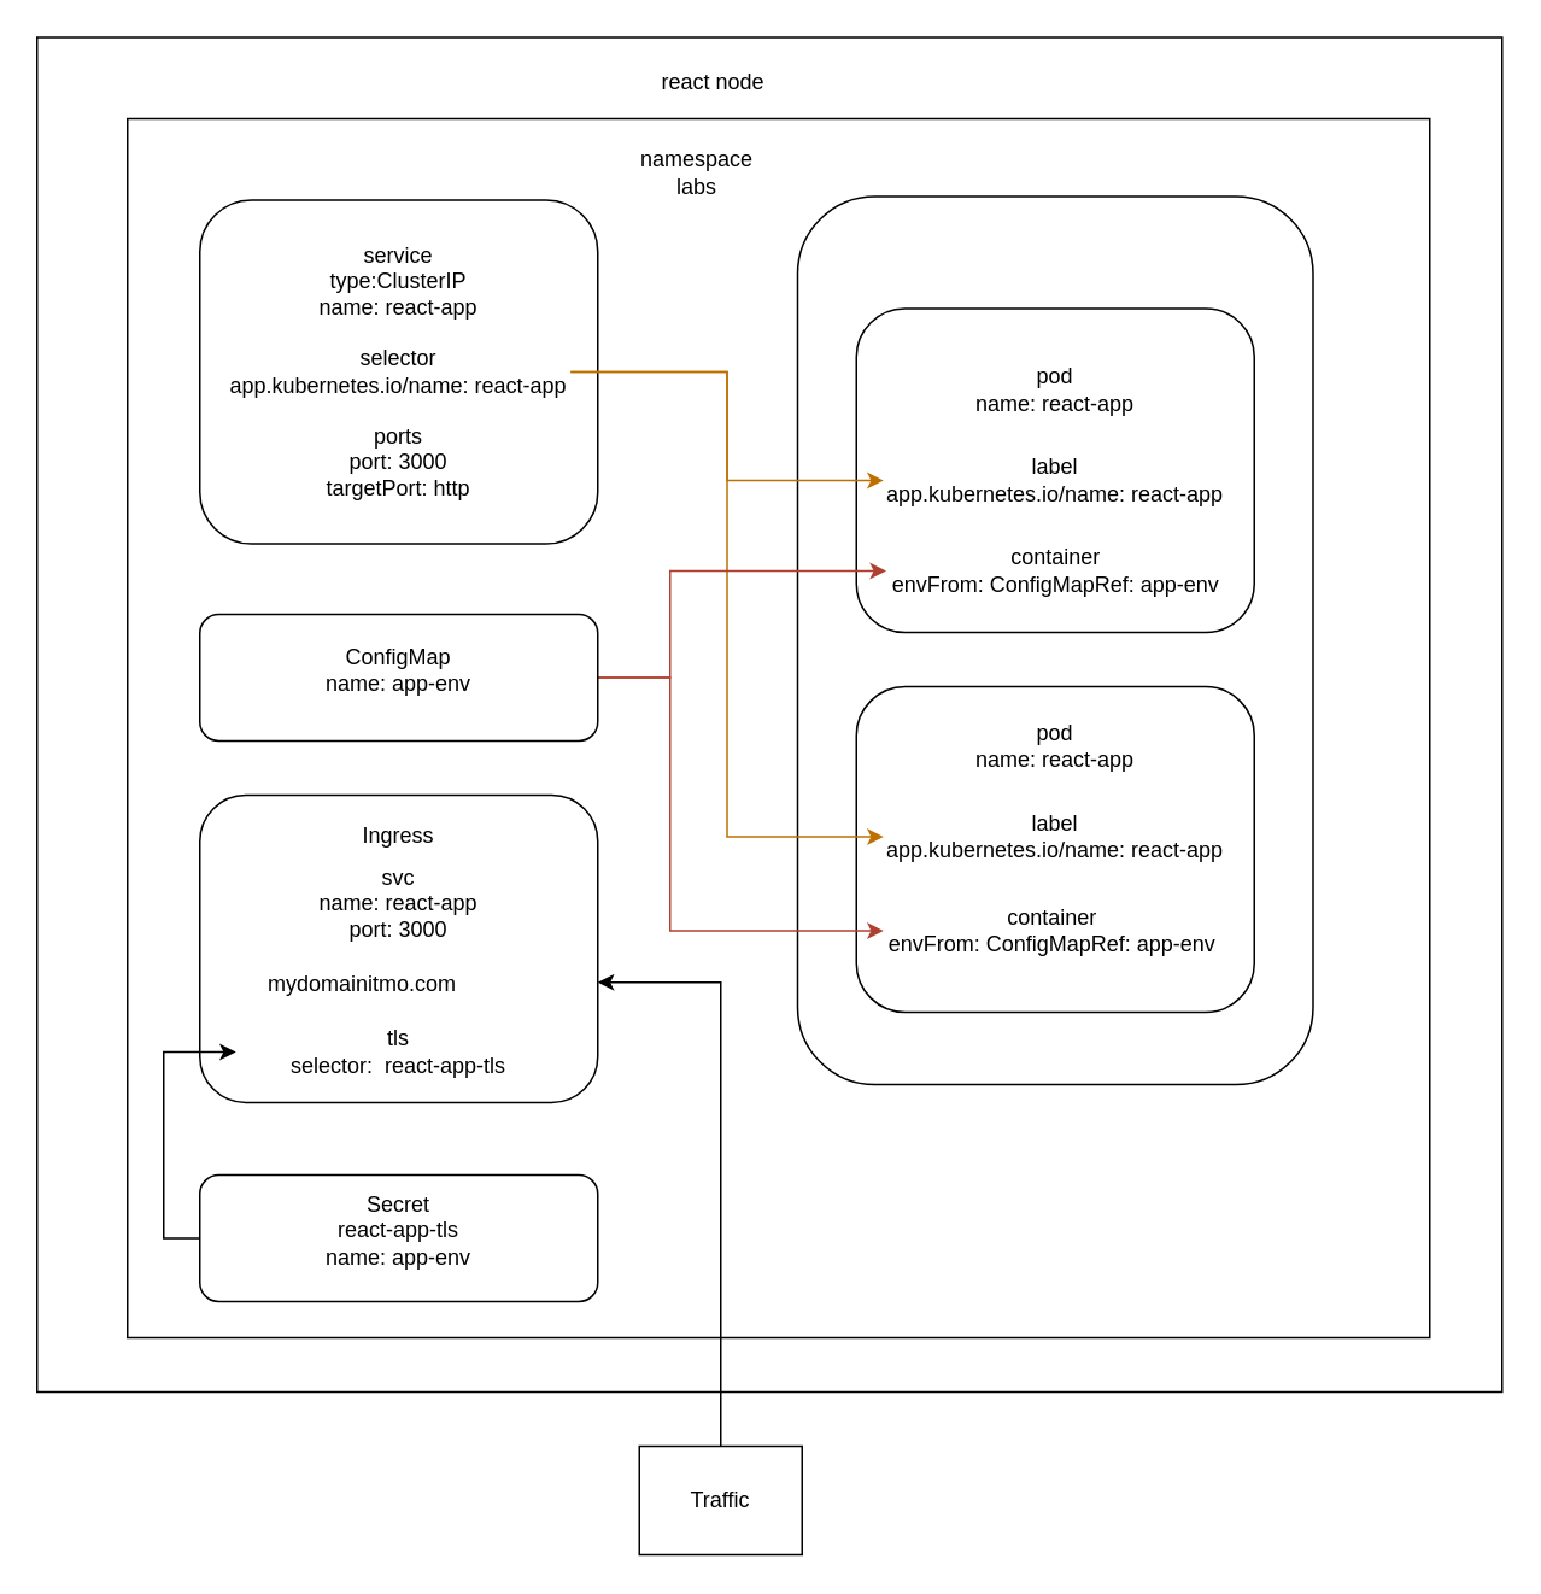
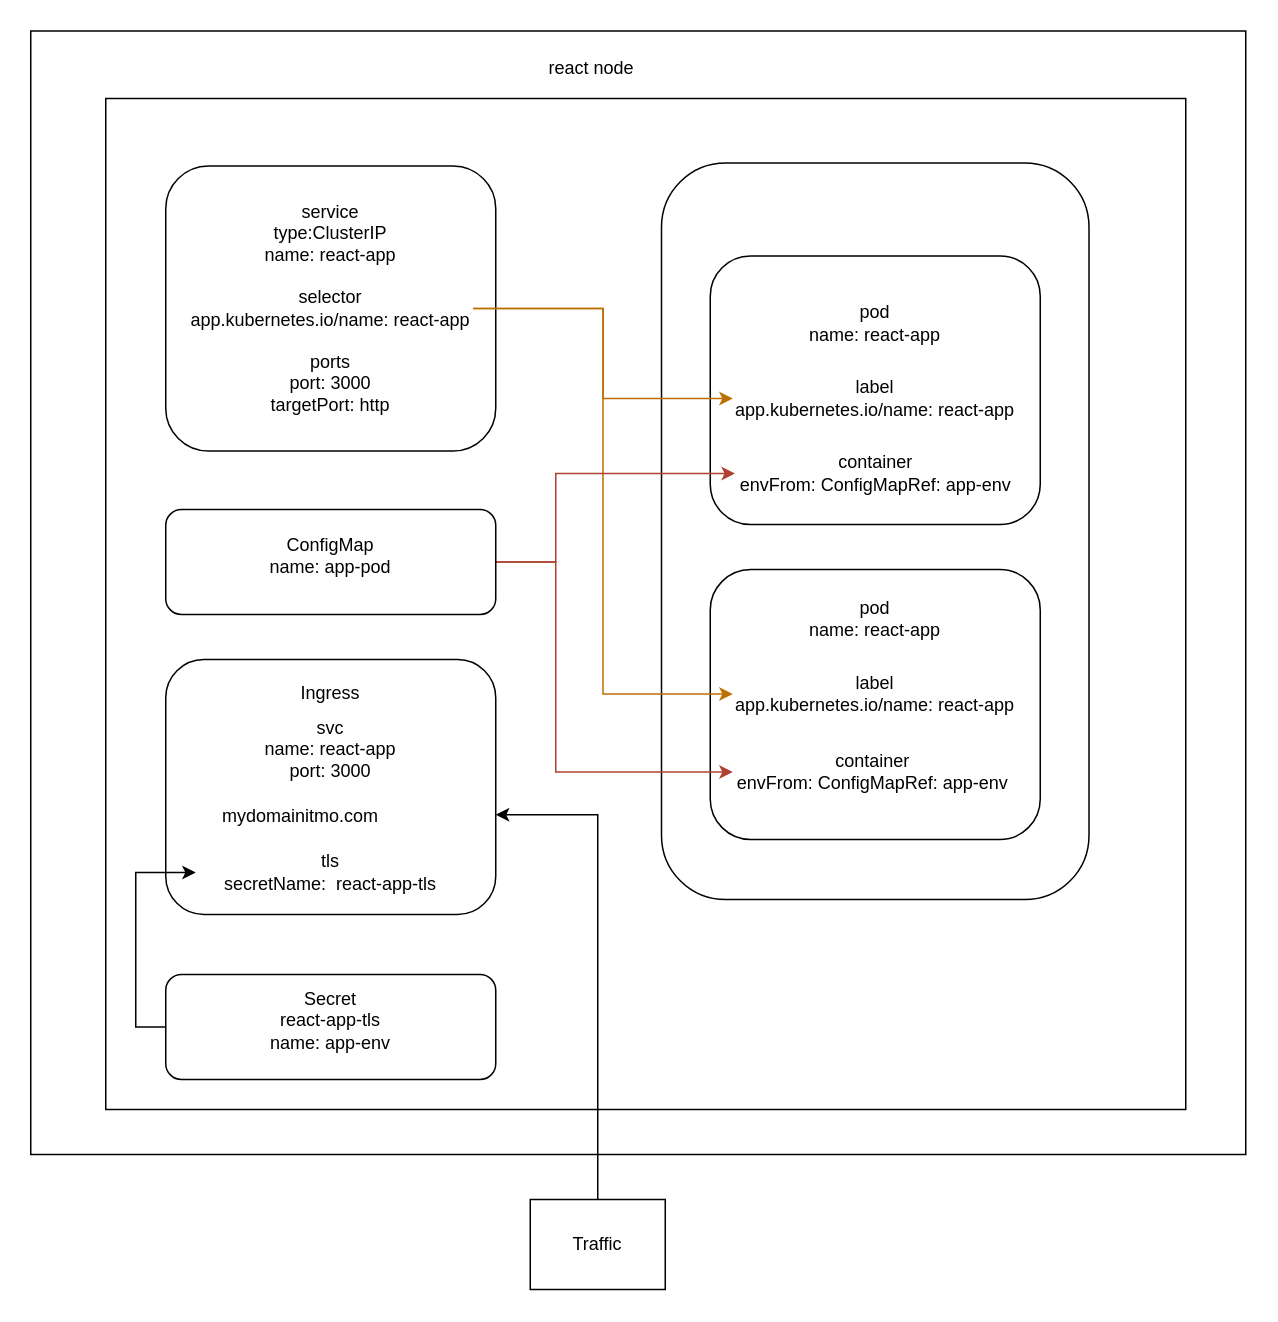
- <mxCell id="8" value="namespace&lt;br&gt;labs" style="text;html=1;strokeColor=none;fillColor=none;align=center;verticalAlign=middle;whiteSpace=wrap;rounded=0;" parent="1" vertex="1"><mxGeometry x="355" y="80" width="60" height="30" as="geometry" /></mxCell>
- <mxCell id="22" value="ConfigMap&lt;br&gt;name:&amp;nbsp;app-env" style="text;html=1;strokeColor=none;fillColor=none;align=center;verticalAlign=middle;whiteSpace=wrap;rounded=0;" parent="1" vertex="1"><mxGeometry x="165" y="355" width="110" height="30" as="geometry" /></mxCell>
+ <mxCell id="22" value="ConfigMap&lt;br&gt;name:&amp;nbsp;app-pod" style="text;html=1;strokeColor=none;fillColor=none;align=center;verticalAlign=middle;whiteSpace=wrap;rounded=0;" parent="1" vertex="1"><mxGeometry x="165" y="355" width="110" height="30" as="geometry" /></mxCell>
- <mxCell id="33" value="tls&lt;br&gt;selector:&amp;nbsp; react-app-tls" style="text;html=1;strokeColor=none;fillColor=none;align=center;verticalAlign=middle;whiteSpace=wrap;rounded=0;" vertex="1" parent="1"><mxGeometry x="130" y="566" width="180" height="30" as="geometry" /></mxCell>
+ <mxCell id="33" value="tls&lt;br&gt;secretName:&amp;nbsp; react-app-tls" style="text;html=1;strokeColor=none;fillColor=none;align=center;verticalAlign=middle;whiteSpace=wrap;rounded=0;" vertex="1" parent="1"><mxGeometry x="130" y="566" width="180" height="30" as="geometry" /></mxCell>
